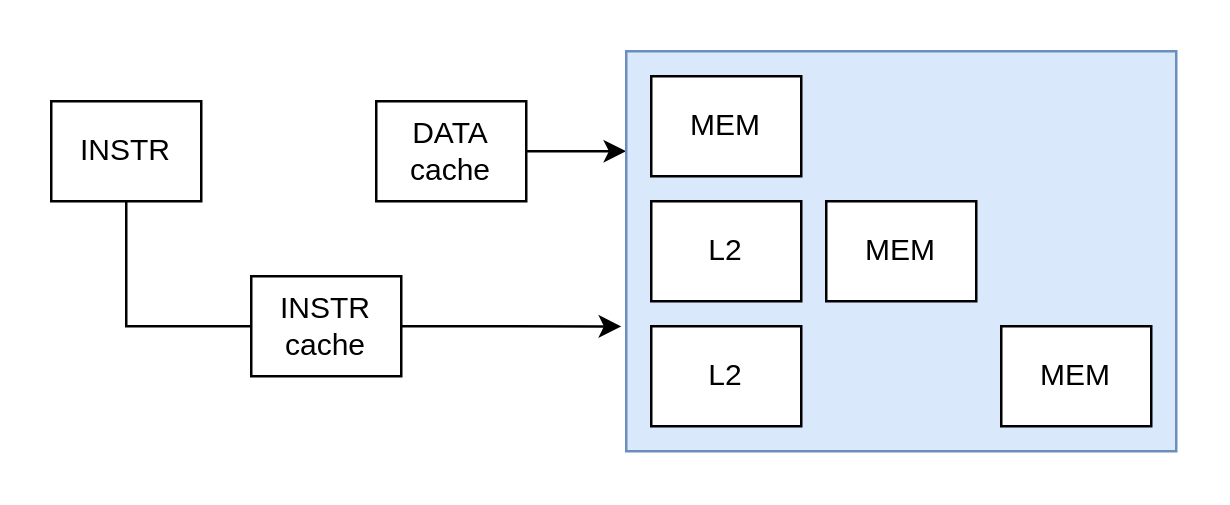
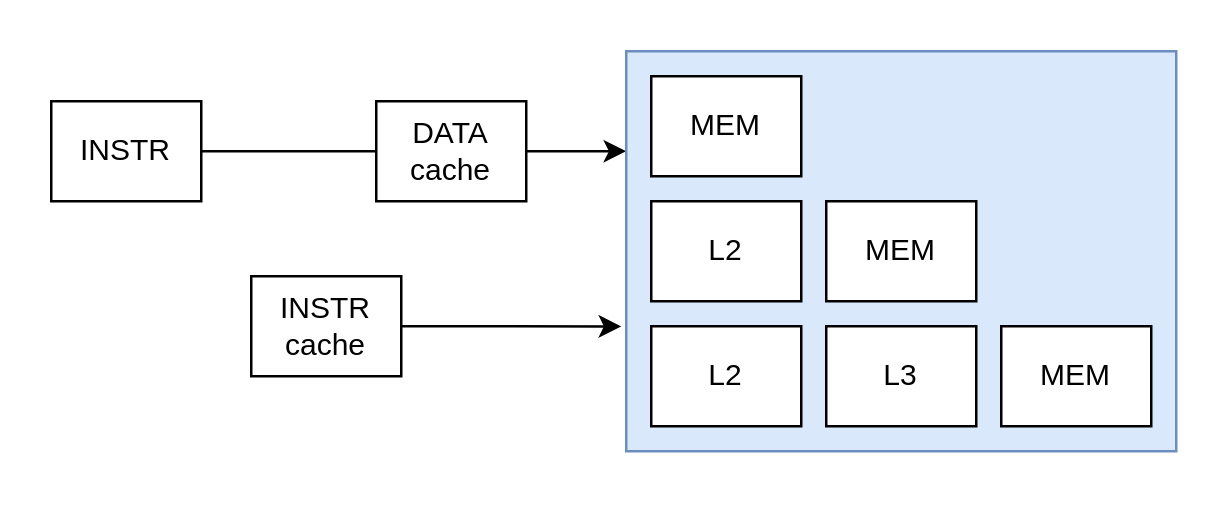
+ <mxCell id="2" style="edgeStyle=orthogonalEdgeStyle;rounded=0;orthogonalLoop=1;jettySize=auto;html=1;exitX=1;exitY=0.5;exitDx=0;exitDy=0;entryX=0;entryY=0.5;entryDx=0;entryDy=0;endArrow=none;endFill=0;" edge="1" parent="1" source="4" target="6"><mxGeometry relative="1" as="geometry" /></mxCell>
- <mxCell id="3" style="edgeStyle=orthogonalEdgeStyle;rounded=0;orthogonalLoop=1;jettySize=auto;html=1;exitX=0.5;exitY=1;exitDx=0;exitDy=0;entryX=0;entryY=0.5;entryDx=0;entryDy=0;endArrow=none;endFill=0;" edge="1" parent="1" source="4" target="8"><mxGeometry relative="1" as="geometry" /></mxCell>
+ <mxCell id="13" value="L3" style="rounded=0;whiteSpace=wrap;html=1;" vertex="1" parent="1"><mxGeometry x="330" y="130" width="60" height="40" as="geometry" /></mxCell>
